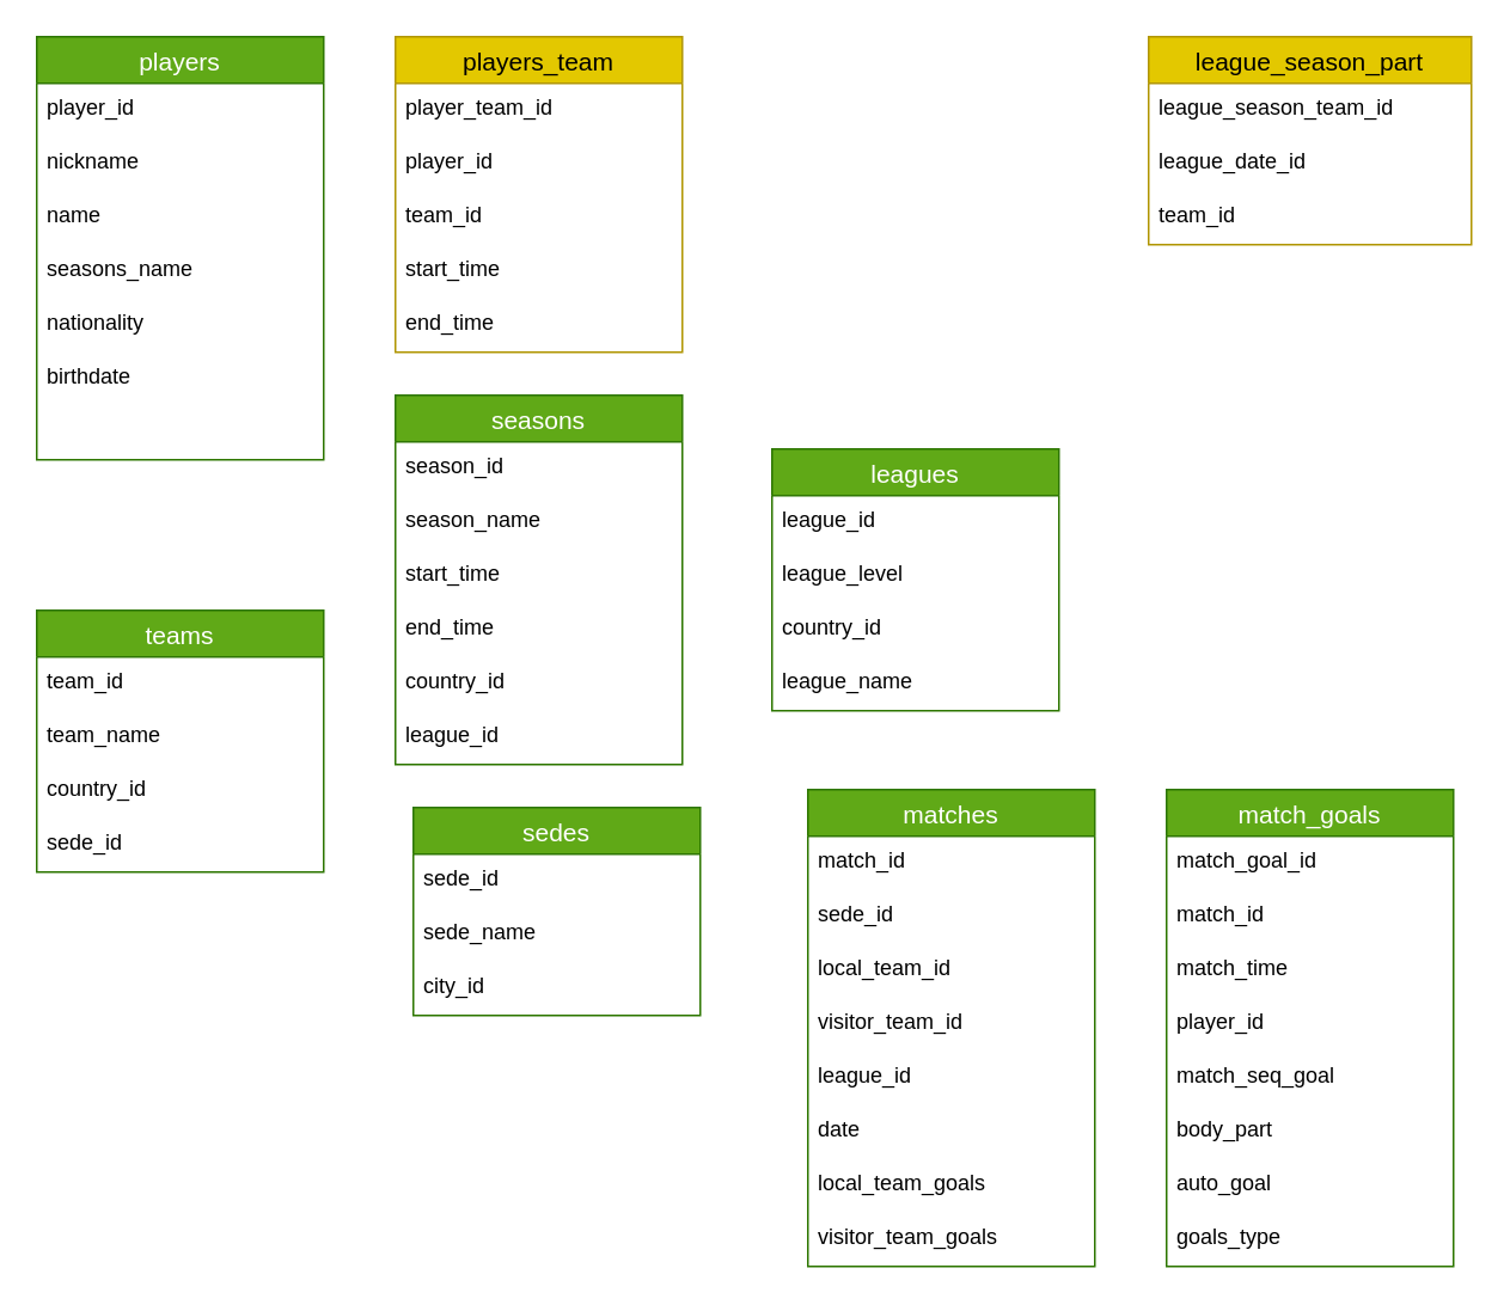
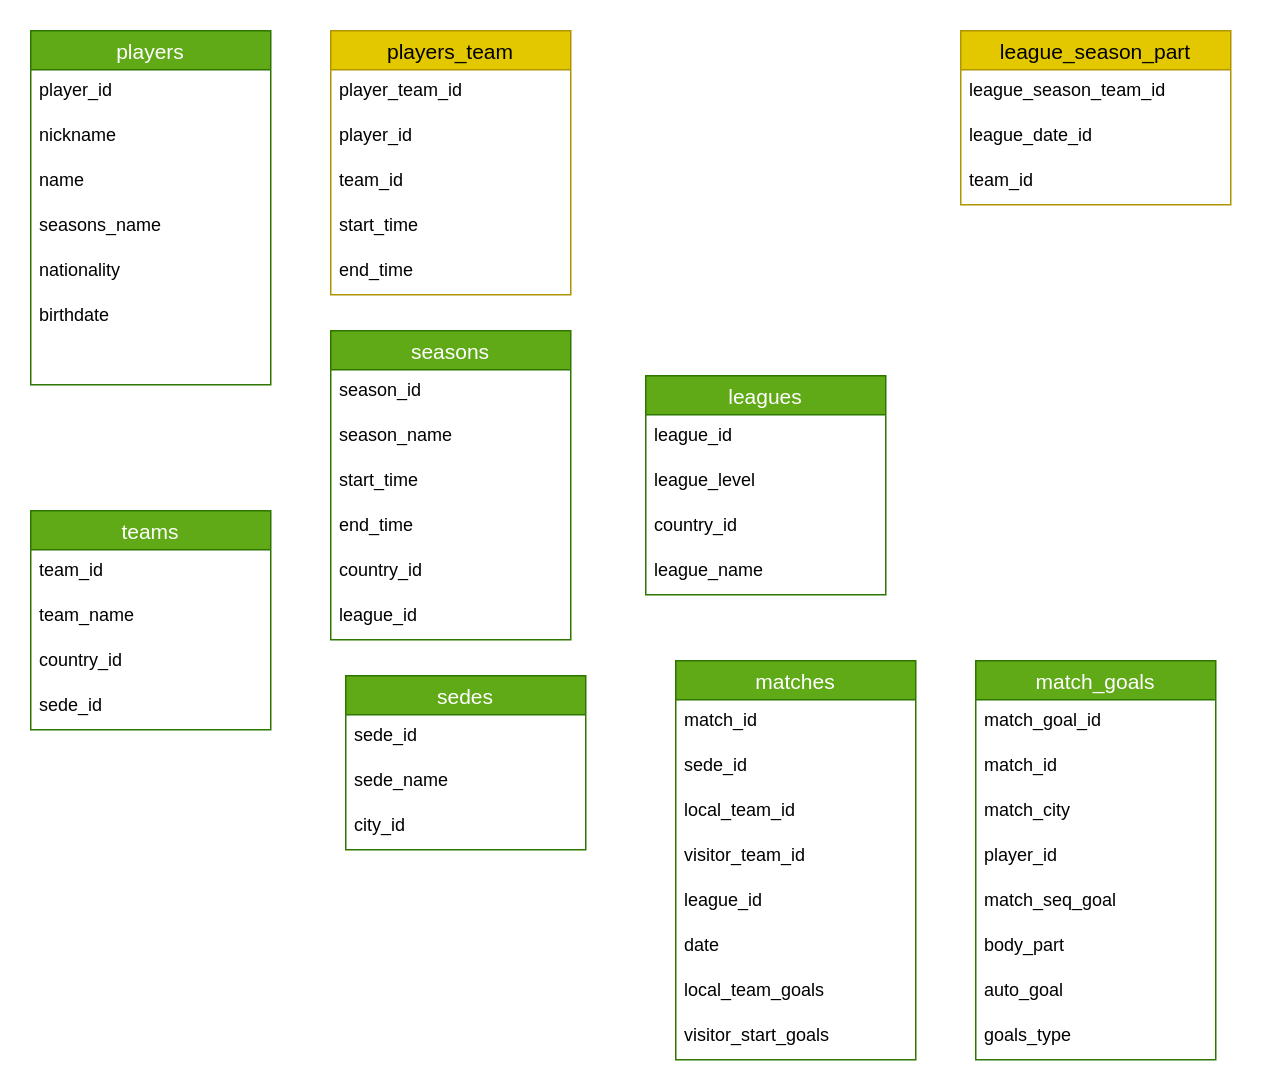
- <mxCell id="49" value="match_time" style="text;strokeColor=none;fillColor=none;spacingLeft=4;spacingRight=4;overflow=hidden;rotatable=0;points=[[0,0.5],[1,0.5]];portConstraint=eastwest;fontSize=12;" parent="46" vertex="1"><mxGeometry y="86" width="160" height="30" as="geometry" /></mxCell>
+ <mxCell id="49" value="match_city" style="text;strokeColor=none;fillColor=none;spacingLeft=4;spacingRight=4;overflow=hidden;rotatable=0;points=[[0,0.5],[1,0.5]];portConstraint=eastwest;fontSize=12;" parent="46" vertex="1"><mxGeometry y="86" width="160" height="30" as="geometry" /></mxCell>
- <mxCell id="45" value="visitor_team_goals" style="text;strokeColor=none;fillColor=none;spacingLeft=4;spacingRight=4;overflow=hidden;rotatable=0;points=[[0,0.5],[1,0.5]];portConstraint=eastwest;fontSize=12;" parent="37" vertex="1"><mxGeometry y="236" width="160" height="30" as="geometry" /></mxCell>
+ <mxCell id="45" value="visitor_start_goals" style="text;strokeColor=none;fillColor=none;spacingLeft=4;spacingRight=4;overflow=hidden;rotatable=0;points=[[0,0.5],[1,0.5]];portConstraint=eastwest;fontSize=12;" parent="37" vertex="1"><mxGeometry y="236" width="160" height="30" as="geometry" /></mxCell>
